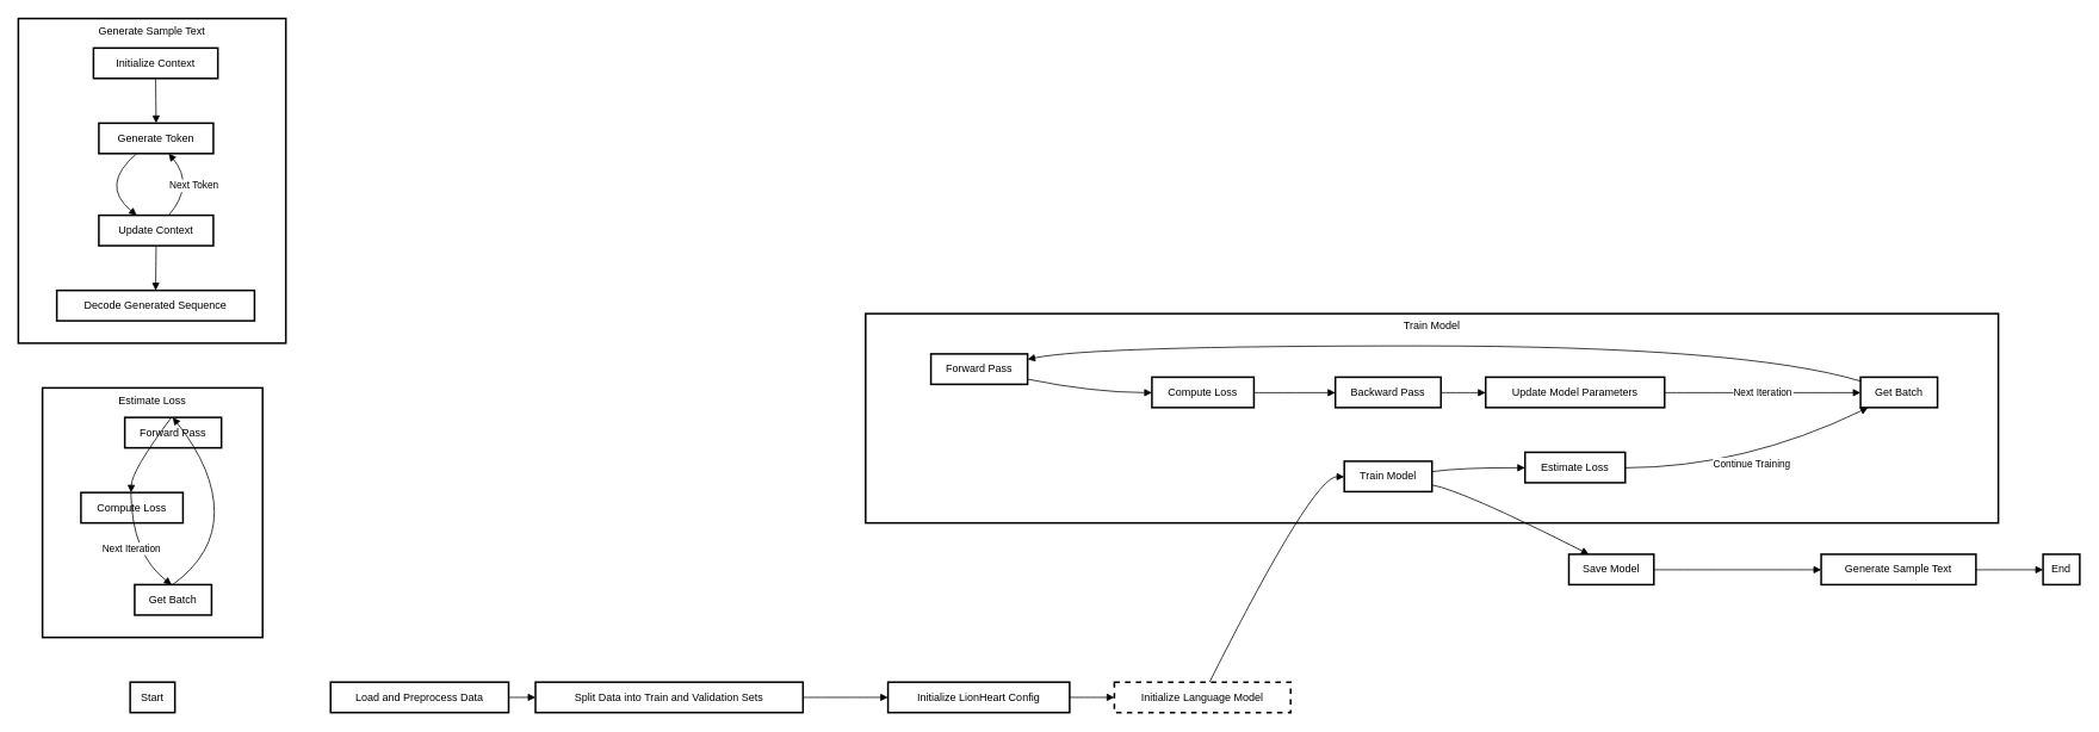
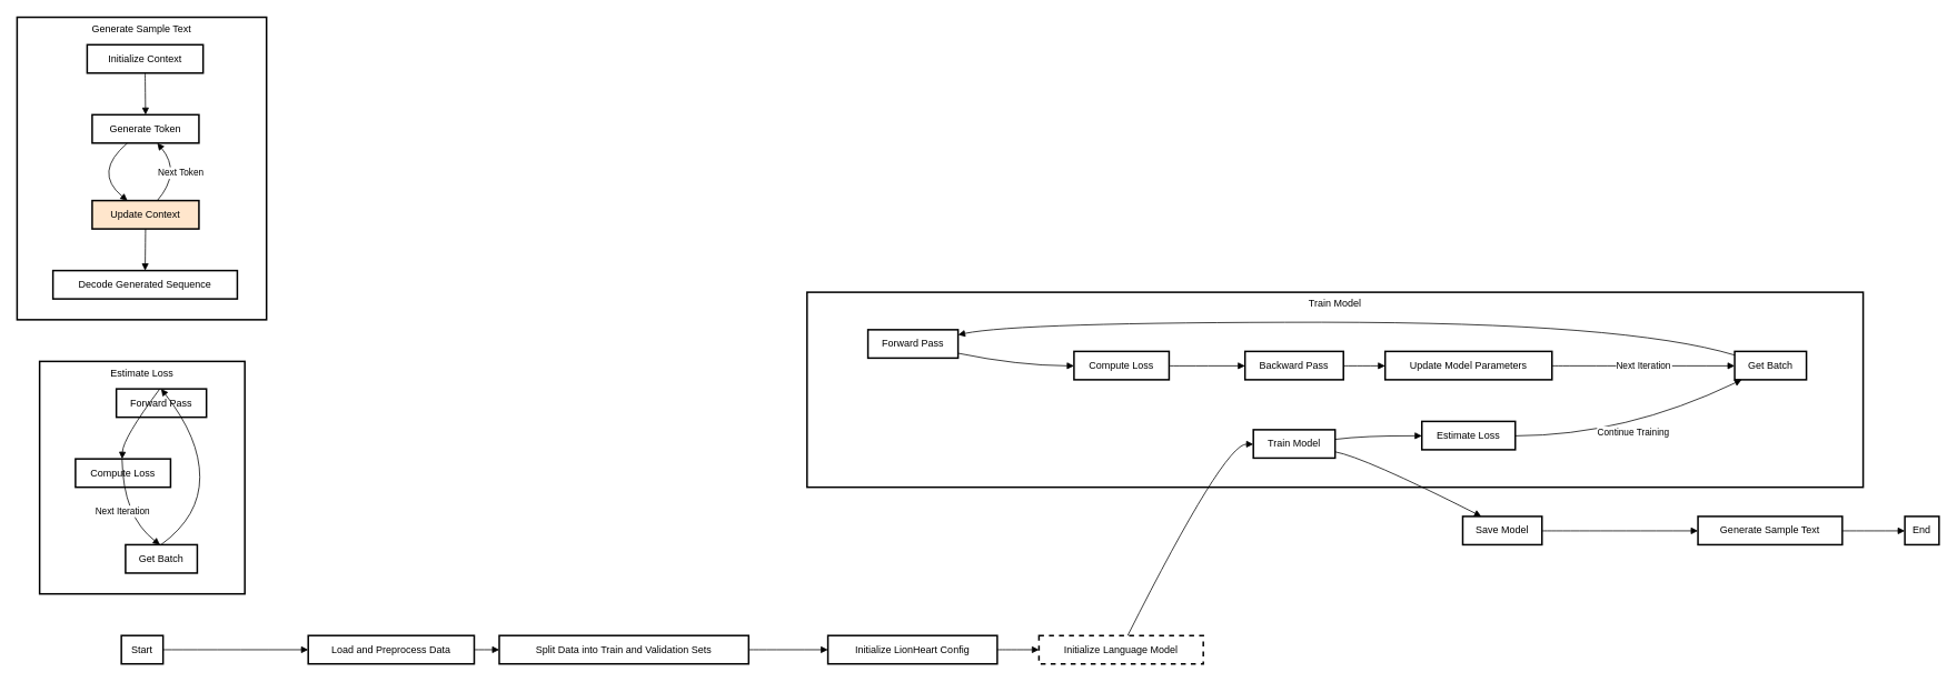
- <mxCell id="5" value="Update Context" style="whiteSpace=wrap;strokeWidth=2;" vertex="1" parent="2"><mxGeometry x="90" y="220" width="128" height="34" as="geometry" /></mxCell>
+ <mxCell id="5" value="Update Context" style="whiteSpace=wrap;strokeWidth=2;fillColor=#ffe6cc;" vertex="1" parent="2"><mxGeometry x="90" y="220" width="128" height="34" as="geometry" /></mxCell>
+ <mxCell id="34" value="" style="curved=1;startArrow=none;endArrow=block;exitX=0.99;exitY=0.5;entryX=0;entryY=0.5;rounded=0;" edge="1" parent="1" source="26" target="27"><mxGeometry relative="1" as="geometry"><Array as="points" /></mxGeometry></mxCell>
